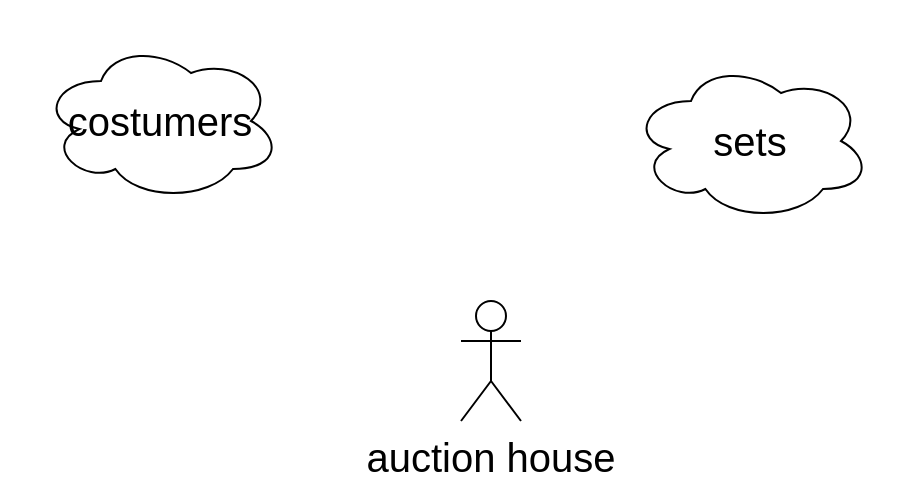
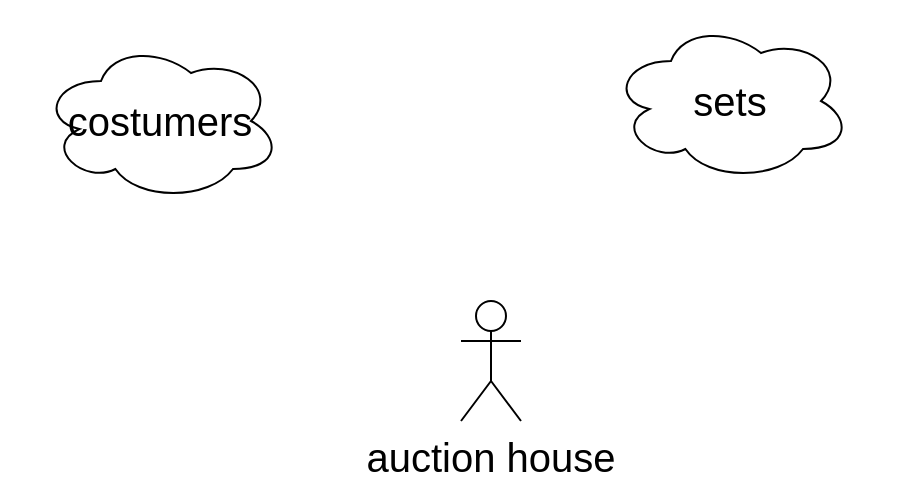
- <mxCell id="4" value="sets" style="ellipse;shape=cloud;whiteSpace=wrap;html=1;sketch=0;hachureGap=4;fontFamily=Helvetica;fontSize=20;" vertex="1" parent="1"><mxGeometry x="315" y="30" width="120" height="80" as="geometry" /></mxCell>
+ <mxCell id="4" value="sets" style="ellipse;shape=cloud;whiteSpace=wrap;html=1;sketch=0;hachureGap=4;fontFamily=Helvetica;fontSize=20;" vertex="1" parent="1"><mxGeometry x="305" y="10" width="120" height="80" as="geometry" /></mxCell>
